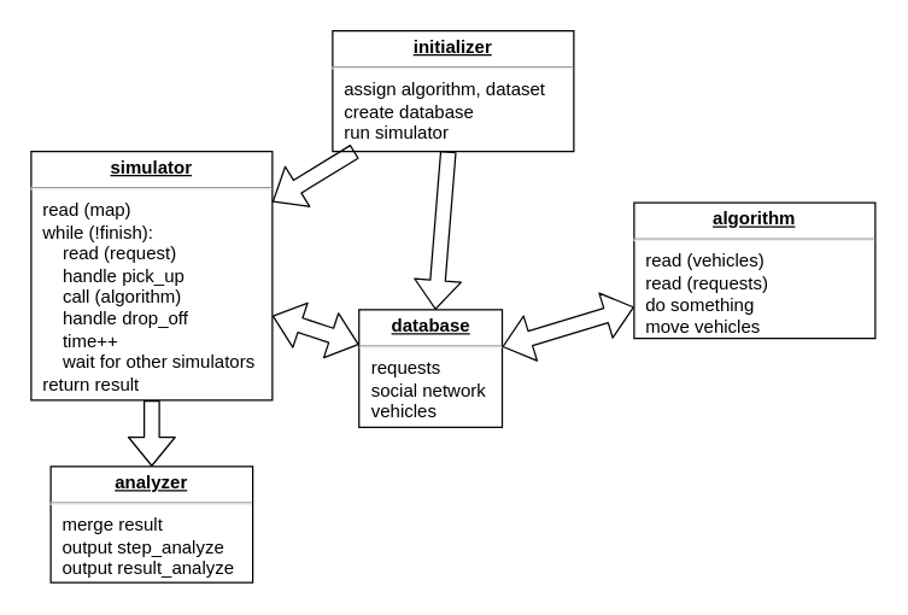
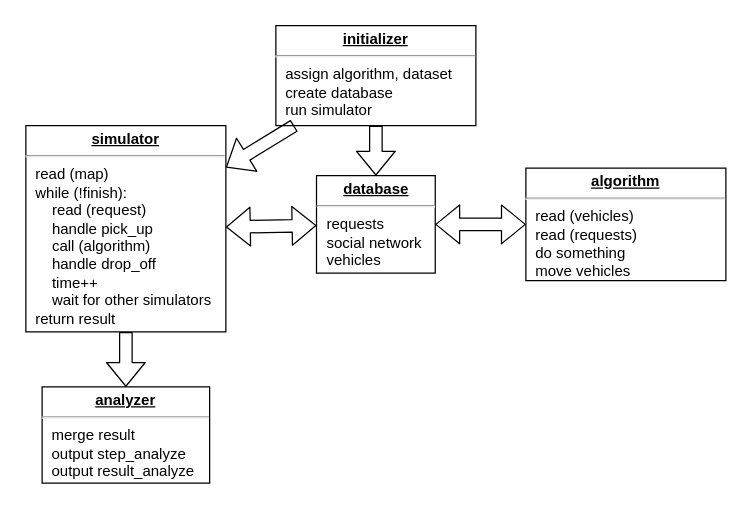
- <mxCell id="3" value="&lt;p style=&quot;margin: 0px ; margin-top: 4px ; text-align: center ; text-decoration: underline&quot;&gt;&lt;b&gt;database&lt;/b&gt;&lt;/p&gt;&lt;hr&gt;&lt;p style=&quot;margin: 0px ; margin-left: 8px&quot;&gt;requests&lt;/p&gt;&lt;p style=&quot;margin: 0px ; margin-left: 8px&quot;&gt;social network&lt;/p&gt;&lt;p style=&quot;margin: 0px ; margin-left: 8px&quot;&gt;vehicles&lt;/p&gt;" style="verticalAlign=top;align=left;overflow=fill;fontSize=12;fontFamily=Helvetica;html=1;" parent="1" vertex="1"><mxGeometry x="237.5" y="205" width="95" height="78" as="geometry" /></mxCell>
+ <mxCell id="3" value="&lt;p style=&quot;margin: 0px ; margin-top: 4px ; text-align: center ; text-decoration: underline&quot;&gt;&lt;b&gt;database&lt;/b&gt;&lt;/p&gt;&lt;hr&gt;&lt;p style=&quot;margin: 0px ; margin-left: 8px&quot;&gt;requests&lt;/p&gt;&lt;p style=&quot;margin: 0px ; margin-left: 8px&quot;&gt;social network&lt;/p&gt;&lt;p style=&quot;margin: 0px ; margin-left: 8px&quot;&gt;vehicles&lt;/p&gt;" style="verticalAlign=top;align=left;overflow=fill;fontSize=12;fontFamily=Helvetica;html=1;" parent="1" vertex="1"><mxGeometry x="252.5" y="140" width="95" height="78" as="geometry" /></mxCell>
